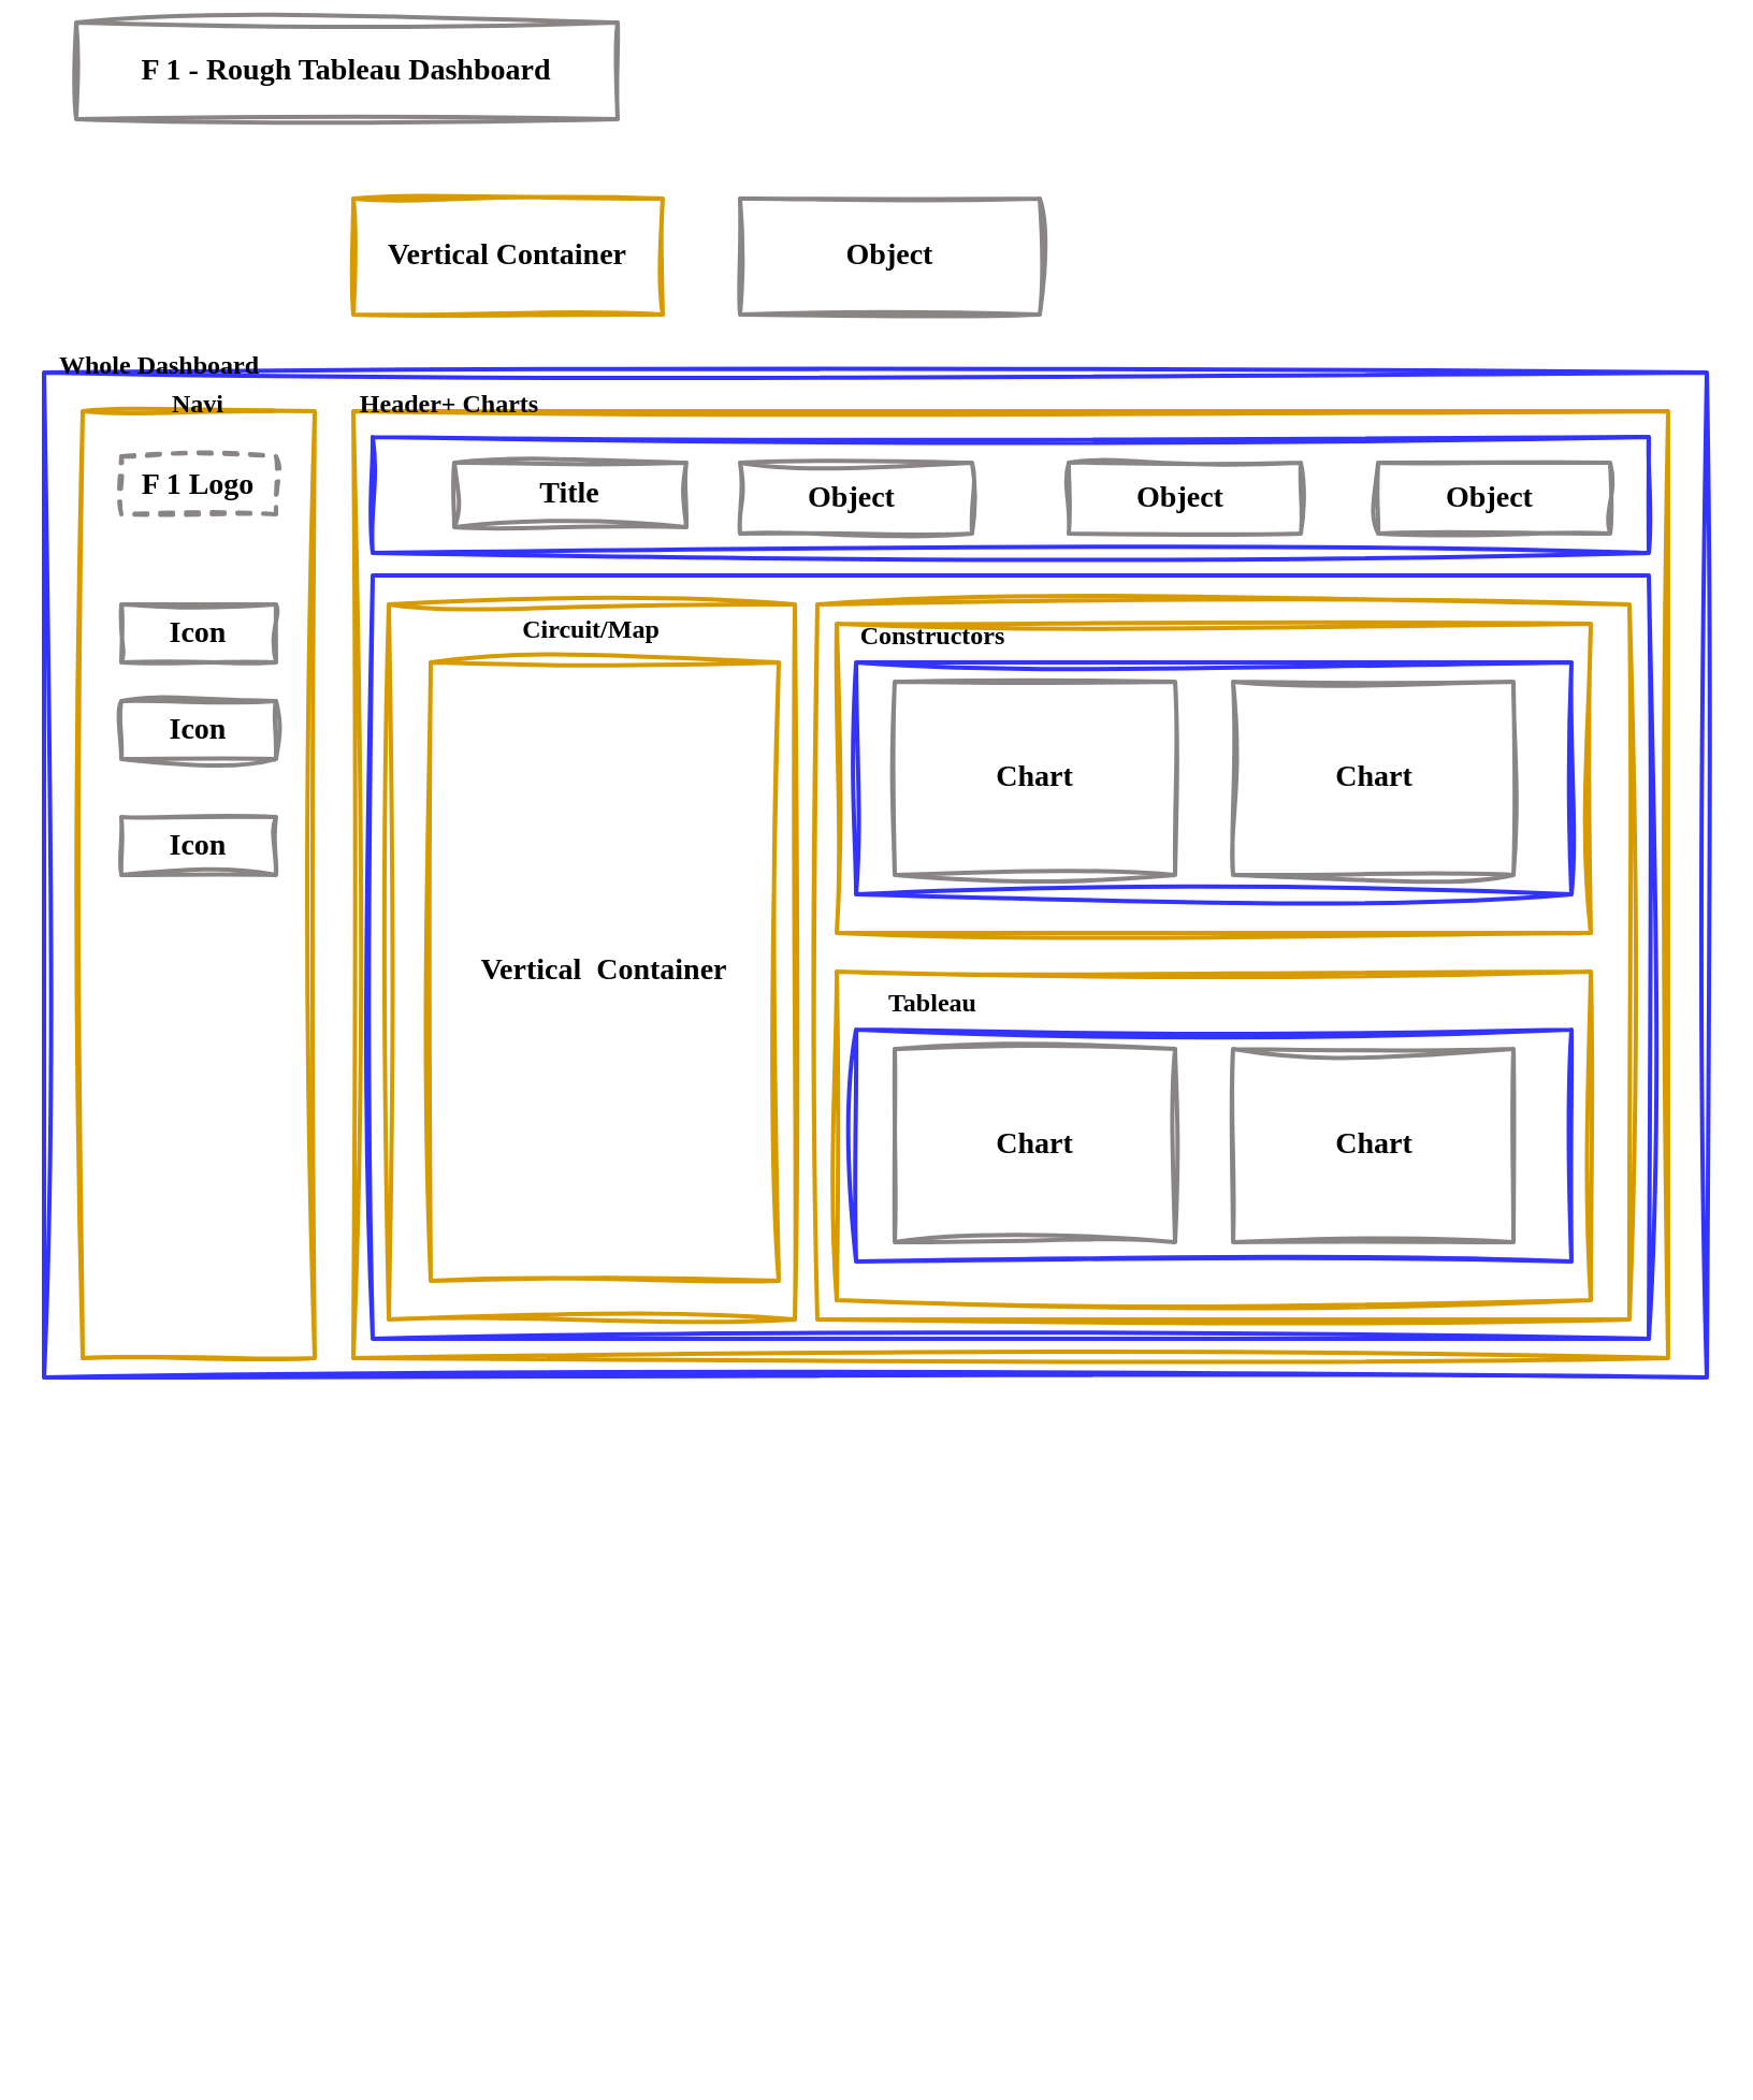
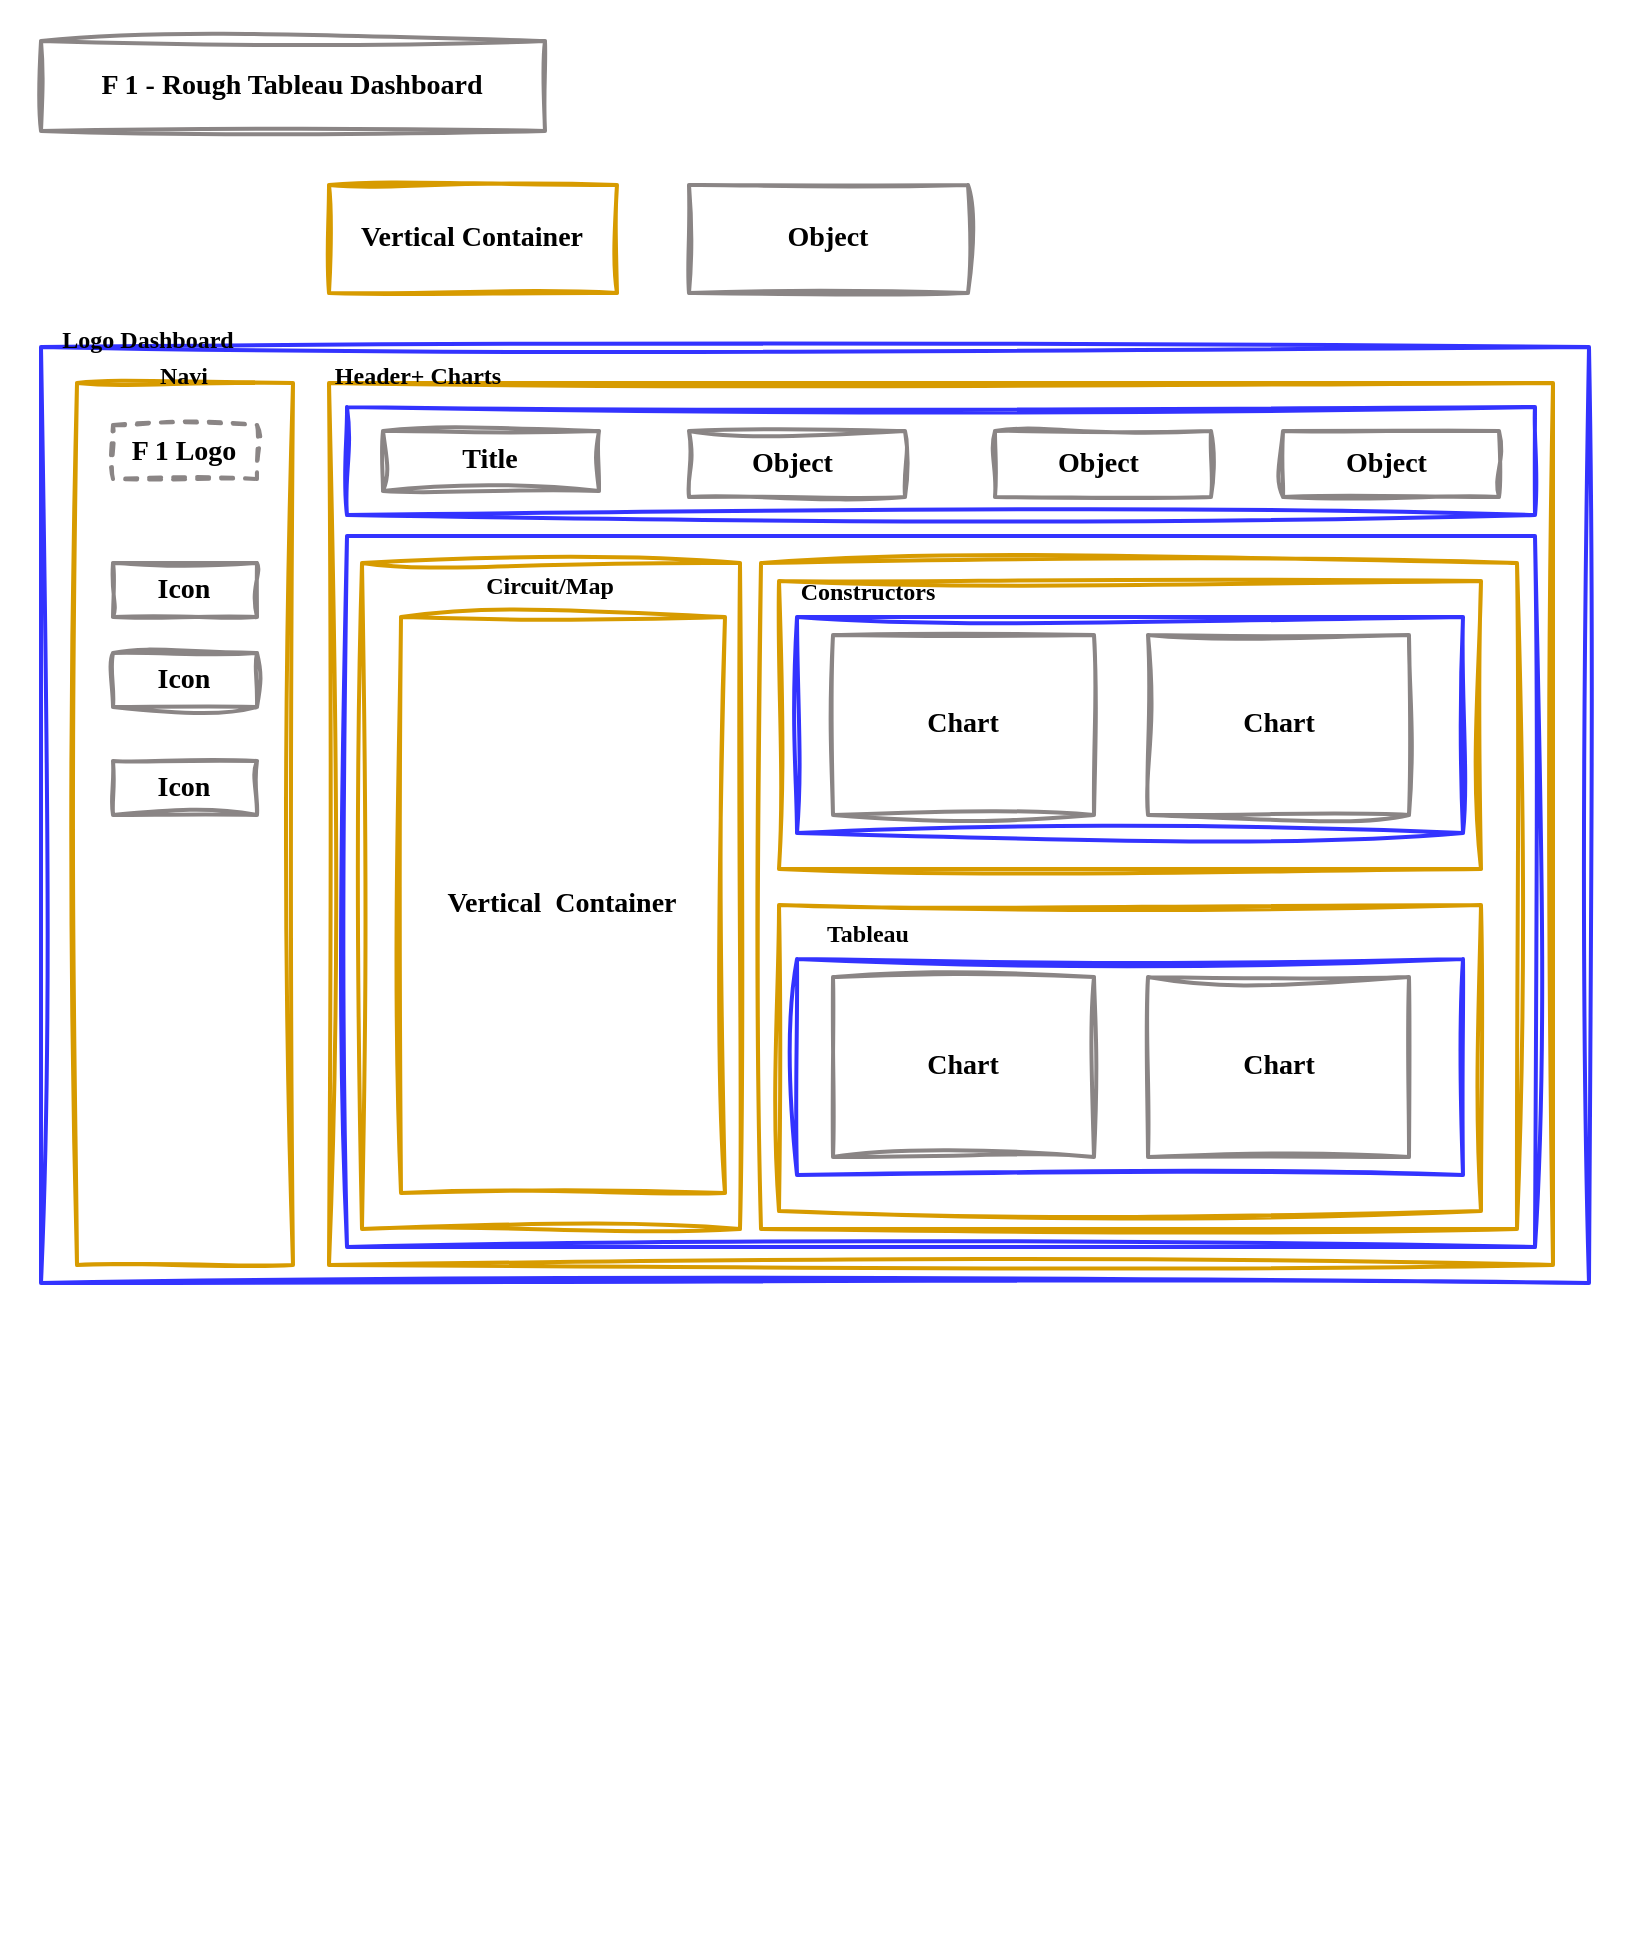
- <mxCell id="34" value="F 1 - Rough Tableau Dashboard" style="rounded=0;whiteSpace=wrap;html=1;sketch=1;hachureGap=4;jiggle=2;curveFitting=1;fontFamily=Architects Daughter;fontSource=https://fonts.googleapis.com/css?family=Architects+Daughter;fillColor=none;strokeWidth=2;labelBackgroundColor=none;fontSize=14;strokeColor=light-dark(#8a8585, #996500);fontStyle=1" vertex="1" parent="1"><mxGeometry x="35" y="10" width="252" height="45" as="geometry" /></mxCell>
+ <mxCell id="34" value="F 1 - Rough Tableau Dashboard" style="rounded=0;whiteSpace=wrap;html=1;sketch=1;hachureGap=4;jiggle=2;curveFitting=1;fontFamily=Architects Daughter;fontSource=https://fonts.googleapis.com/css?family=Architects+Daughter;fillColor=none;strokeWidth=2;labelBackgroundColor=none;fontSize=14;strokeColor=light-dark(#8a8585, #996500);fontStyle=1" vertex="1" parent="1"><mxGeometry x="20" y="20" width="252" height="45" as="geometry" /></mxCell>
- <mxCell id="4" value="Whole Dashboard" style="text;html=1;align=center;verticalAlign=middle;whiteSpace=wrap;rounded=0;fontFamily=Architects Daughter;fontSource=https%3A%2F%2Ffonts.googleapis.com%2Fcss%3Ffamily%3DArchitects%2BDaughter;fontStyle=1" parent="1" vertex="1"><mxGeometry x="20" y="155" width="108" height="30" as="geometry" /></mxCell>
+ <mxCell id="4" value="Logo Dashboard" style="text;html=1;align=center;verticalAlign=middle;whiteSpace=wrap;rounded=0;fontFamily=Architects Daughter;fontSource=https%3A%2F%2Ffonts.googleapis.com%2Fcss%3Ffamily%3DArchitects%2BDaughter;fontStyle=1" parent="1" vertex="1"><mxGeometry x="20" y="155" width="108" height="30" as="geometry" /></mxCell>
- <mxCell id="13" value="Title" style="rounded=0;whiteSpace=wrap;html=1;sketch=1;hachureGap=4;jiggle=2;curveFitting=1;fontFamily=Architects Daughter;fontSource=https://fonts.googleapis.com/css?family=Architects+Daughter;fillColor=none;strokeWidth=2;labelBackgroundColor=none;fontSize=14;strokeColor=light-dark(#8a8585, #996500);fontStyle=1" parent="1" vertex="1"><mxGeometry x="211" y="215" width="108" height="30" as="geometry" /></mxCell>
+ <mxCell id="13" value="Title" style="rounded=0;whiteSpace=wrap;html=1;sketch=1;hachureGap=4;jiggle=2;curveFitting=1;fontFamily=Architects Daughter;fontSource=https://fonts.googleapis.com/css?family=Architects+Daughter;fillColor=none;strokeWidth=2;labelBackgroundColor=none;fontSize=14;strokeColor=light-dark(#8a8585, #996500);fontStyle=1" parent="1" vertex="1"><mxGeometry x="191" y="215" width="108" height="30" as="geometry" /></mxCell>
